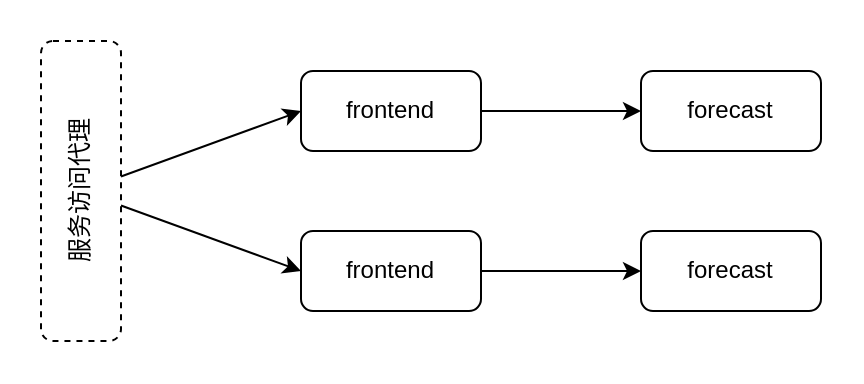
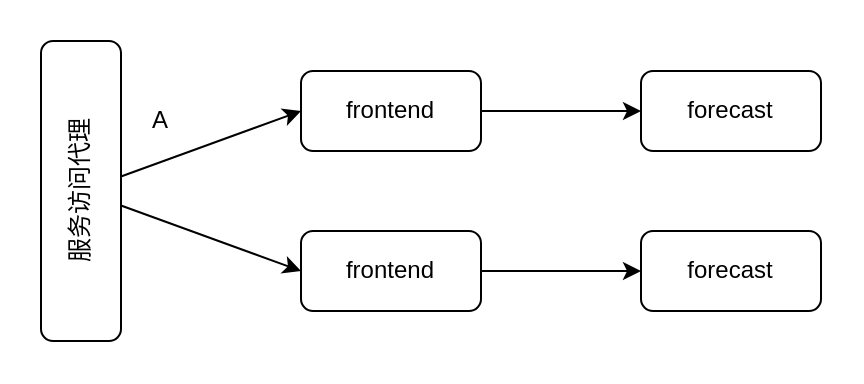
+ <mxCell id="11" value="A" style="text;html=1;strokeColor=none;fillColor=none;align=center;verticalAlign=middle;whiteSpace=wrap;rounded=0;" vertex="1" parent="1"><mxGeometry x="60" y="50" width="40" height="20" as="geometry" /></mxCell>
- <mxCell id="4" value="服务访问代理" style="rounded=1;whiteSpace=wrap;html=1;horizontal=0;dashed=1;" vertex="1" parent="1"><mxGeometry x="20" y="20" width="40" height="150" as="geometry" /></mxCell>
+ <mxCell id="4" value="服务访问代理" style="rounded=1;whiteSpace=wrap;html=1;horizontal=0;" vertex="1" parent="1"><mxGeometry x="20" y="20" width="40" height="150" as="geometry" /></mxCell>
